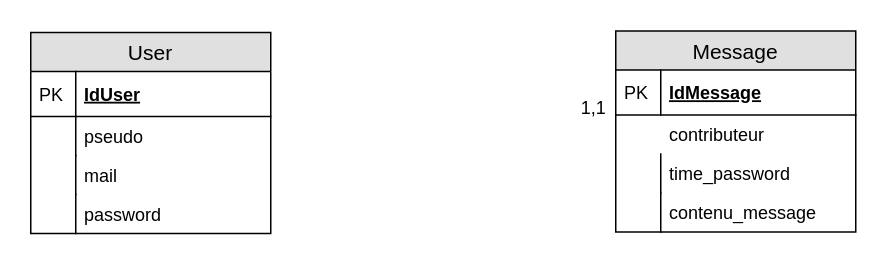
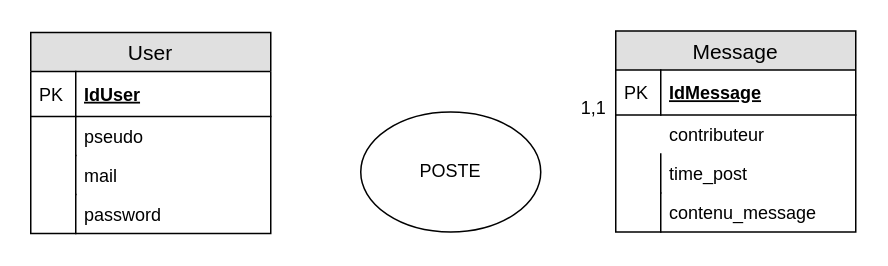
+ <mxCell id="19" value="POSTE" style="ellipse;whiteSpace=wrap;html=1;" parent="1" vertex="1"><mxGeometry x="240" y="74" width="120" height="80" as="geometry" /></mxCell>
- <mxCell id="6" value="time_password" style="shape=partialRectangle;top=0;left=0;right=0;bottom=0;align=left;verticalAlign=top;fillColor=none;spacingLeft=34;spacingRight=4;overflow=hidden;rotatable=0;points=[[0,0.5],[1,0.5]];portConstraint=eastwest;dropTarget=0;fontSize=12;" parent="2" vertex="1"><mxGeometry y="82" width="160" height="26" as="geometry" /></mxCell>
+ <mxCell id="6" value="time_post" style="shape=partialRectangle;top=0;left=0;right=0;bottom=0;align=left;verticalAlign=top;fillColor=none;spacingLeft=34;spacingRight=4;overflow=hidden;rotatable=0;points=[[0,0.5],[1,0.5]];portConstraint=eastwest;dropTarget=0;fontSize=12;" parent="2" vertex="1"><mxGeometry y="82" width="160" height="26" as="geometry" /></mxCell>
